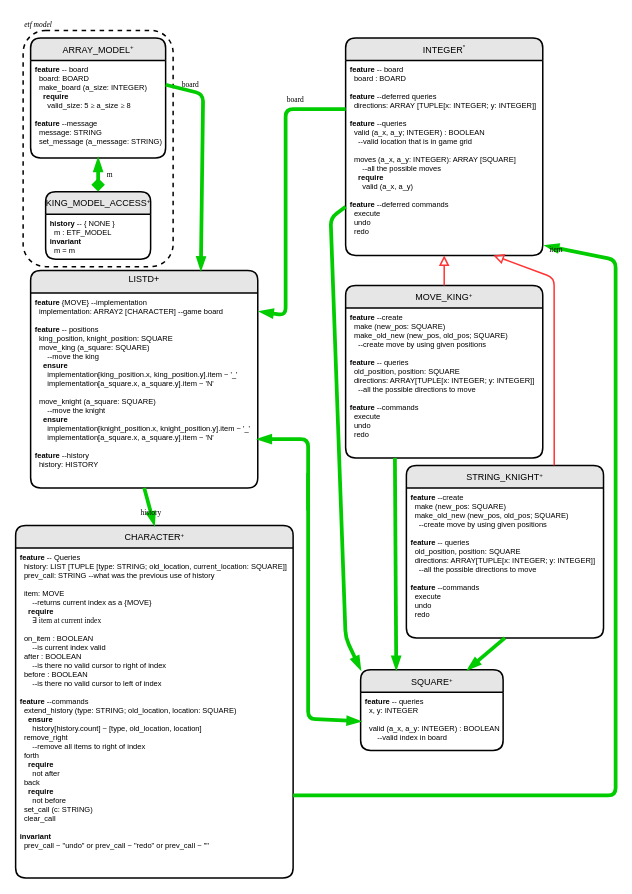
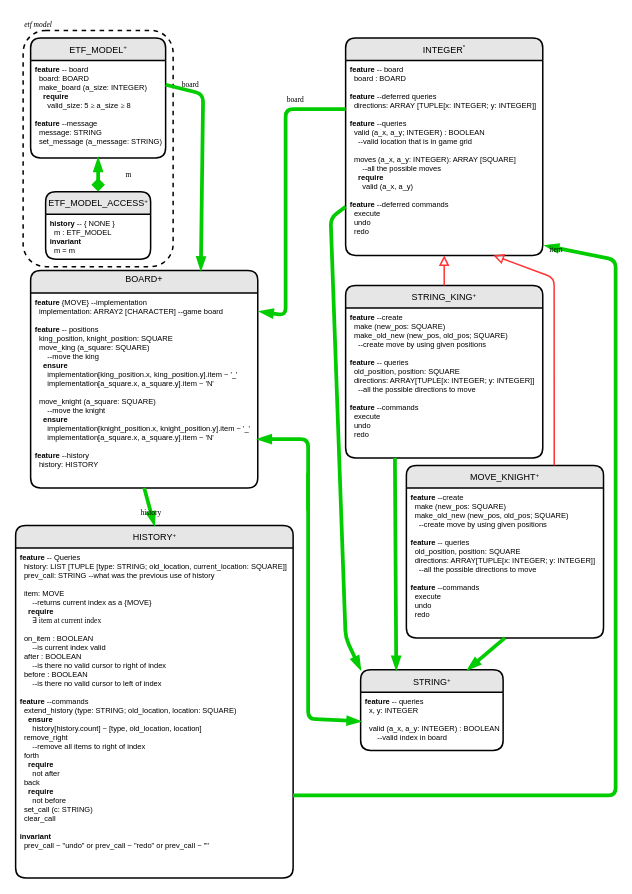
- <mxCell id="7" value="&lt;font style=&quot;font-size: 12px&quot; face=&quot;Helvetica&quot;&gt;ARRAY_MODEL&lt;/font&gt;&lt;font style=&quot;font-size: 10px&quot; face=&quot;Helvetica&quot;&gt;&lt;sup&gt;+&lt;/sup&gt;&lt;/font&gt;" style="swimlane;html=1;childLayout=stackLayout;horizontal=1;startSize=30;horizontalStack=0;fillColor=#E6E6E6;fontColor=#000000;rounded=1;fontSize=17;fontStyle=0;strokeWidth=2;resizeParent=0;resizeLast=1;shadow=0;dashed=0;align=center;fontFamily=Verdena;" vertex="1" parent="4"><mxGeometry x="10" y="30" width="180" height="160" as="geometry" /></mxCell>
+ <mxCell id="7" value="&lt;font style=&quot;font-size: 12px&quot; face=&quot;Helvetica&quot;&gt;ETF_MODEL&lt;/font&gt;&lt;font style=&quot;font-size: 10px&quot; face=&quot;Helvetica&quot;&gt;&lt;sup&gt;+&lt;/sup&gt;&lt;/font&gt;" style="swimlane;html=1;childLayout=stackLayout;horizontal=1;startSize=30;horizontalStack=0;fillColor=#E6E6E6;fontColor=#000000;rounded=1;fontSize=17;fontStyle=0;strokeWidth=2;resizeParent=0;resizeLast=1;shadow=0;dashed=0;align=center;fontFamily=Verdena;" vertex="1" parent="4"><mxGeometry x="10" y="30" width="180" height="160" as="geometry" /></mxCell>
- <mxCell id="12" value="m" style="text;html=1;fontSize=10;fontFamily=Verdena;" vertex="1" parent="4"><mxGeometry x="110.003" y="200" width="21" height="20" as="geometry" /></mxCell>
+ <mxCell id="12" value="m" style="text;html=1;fontSize=10;fontFamily=Verdena;" vertex="1" parent="4"><mxGeometry x="135.003" y="200" width="21" height="20" as="geometry" /></mxCell>
- <mxCell id="9" value="&lt;font style=&quot;font-size: 12px&quot; face=&quot;Helvetica&quot;&gt;KING_MODEL_ACCESS&lt;/font&gt;&lt;font style=&quot;font-size: 10px&quot; face=&quot;Helvetica&quot;&gt;&lt;sup&gt;+&lt;/sup&gt;&lt;/font&gt;" style="swimlane;html=1;childLayout=stackLayout;horizontal=1;startSize=30;horizontalStack=0;fillColor=#E6E6E6;fontColor=#000000;rounded=1;fontSize=17;fontStyle=0;strokeWidth=2;resizeParent=0;resizeLast=1;shadow=0;dashed=0;align=center;fontFamily=Verdena;" vertex="1" parent="4"><mxGeometry x="30.003" y="235" width="140" height="90" as="geometry" /></mxCell>
+ <mxCell id="9" value="&lt;font style=&quot;font-size: 12px&quot; face=&quot;Helvetica&quot;&gt;ETF_MODEL_ACCESS&lt;/font&gt;&lt;font style=&quot;font-size: 10px&quot; face=&quot;Helvetica&quot;&gt;&lt;sup&gt;+&lt;/sup&gt;&lt;/font&gt;" style="swimlane;html=1;childLayout=stackLayout;horizontal=1;startSize=30;horizontalStack=0;fillColor=#E6E6E6;fontColor=#000000;rounded=1;fontSize=17;fontStyle=0;strokeWidth=2;resizeParent=0;resizeLast=1;shadow=0;dashed=0;align=center;fontFamily=Verdena;" vertex="1" parent="4"><mxGeometry x="30.003" y="235" width="140" height="90" as="geometry" /></mxCell>
- <mxCell id="19" value="&lt;font face=&quot;Helvetica&quot;&gt;&lt;span style=&quot;vertical-align: super ; font-size: 12px&quot;&gt;LIST&lt;/span&gt;&lt;span style=&quot;vertical-align: super ; font-size: 12px&quot;&gt;D+&lt;br&gt;&lt;/span&gt;&lt;/font&gt;" style="swimlane;html=1;childLayout=stackLayout;horizontal=1;startSize=30;horizontalStack=0;fillColor=#E6E6E6;fontColor=#000000;rounded=1;fontSize=17;fontStyle=0;strokeWidth=2;resizeParent=0;resizeLast=1;shadow=0;dashed=0;align=center;fontFamily=Verdena;" vertex="1" parent="1"><mxGeometry x="40" y="360" width="302.86" height="290" as="geometry" /></mxCell>
+ <mxCell id="19" value="&lt;font face=&quot;Helvetica&quot;&gt;&lt;span style=&quot;vertical-align: super ; font-size: 12px&quot;&gt;BOAR&lt;/span&gt;&lt;span style=&quot;vertical-align: super ; font-size: 12px&quot;&gt;D+&lt;br&gt;&lt;/span&gt;&lt;/font&gt;" style="swimlane;html=1;childLayout=stackLayout;horizontal=1;startSize=30;horizontalStack=0;fillColor=#E6E6E6;fontColor=#000000;rounded=1;fontSize=17;fontStyle=0;strokeWidth=2;resizeParent=0;resizeLast=1;shadow=0;dashed=0;align=center;fontFamily=Verdena;" vertex="1" parent="1"><mxGeometry x="40" y="360" width="302.86" height="290" as="geometry" /></mxCell>
- <mxCell id="15" value="&lt;font style=&quot;font-size: 12px&quot; face=&quot;Helvetica&quot;&gt;MOVE_KING&lt;/font&gt;&lt;font style=&quot;font-size: 10px&quot; face=&quot;Helvetica&quot;&gt;&lt;sup&gt;+&lt;/sup&gt;&lt;/font&gt;" style="swimlane;html=1;childLayout=stackLayout;horizontal=1;startSize=30;horizontalStack=0;fillColor=#E6E6E6;fontColor=#000000;rounded=1;fontSize=17;fontStyle=0;strokeWidth=2;resizeParent=0;resizeLast=1;shadow=0;dashed=0;align=center;fontFamily=Verdena;" vertex="1" parent="1"><mxGeometry x="460" y="380" width="262.86" height="230" as="geometry" /></mxCell>
+ <mxCell id="15" value="&lt;font style=&quot;font-size: 12px&quot; face=&quot;Helvetica&quot;&gt;STRING_KING&lt;/font&gt;&lt;font style=&quot;font-size: 10px&quot; face=&quot;Helvetica&quot;&gt;&lt;sup&gt;+&lt;/sup&gt;&lt;/font&gt;" style="swimlane;html=1;childLayout=stackLayout;horizontal=1;startSize=30;horizontalStack=0;fillColor=#E6E6E6;fontColor=#000000;rounded=1;fontSize=17;fontStyle=0;strokeWidth=2;resizeParent=0;resizeLast=1;shadow=0;dashed=0;align=center;fontFamily=Verdena;" vertex="1" parent="1"><mxGeometry x="460" y="380" width="262.86" height="230" as="geometry" /></mxCell>
- <mxCell id="13" value="&lt;font style=&quot;font-size: 12px&quot; face=&quot;Helvetica&quot;&gt;STRING_KNIGHT&lt;/font&gt;&lt;font style=&quot;font-size: 10px&quot; face=&quot;Helvetica&quot;&gt;&lt;sup&gt;+&lt;/sup&gt;&lt;/font&gt;" style="swimlane;html=1;childLayout=stackLayout;horizontal=1;startSize=30;horizontalStack=0;fillColor=#E6E6E6;fontColor=#000000;rounded=1;fontSize=17;fontStyle=0;strokeWidth=2;resizeParent=0;resizeLast=1;shadow=0;dashed=0;align=center;fontFamily=Verdena;" vertex="1" parent="1"><mxGeometry x="541" y="620" width="262.86" height="230" as="geometry" /></mxCell>
+ <mxCell id="13" value="&lt;font style=&quot;font-size: 12px&quot; face=&quot;Helvetica&quot;&gt;MOVE_KNIGHT&lt;/font&gt;&lt;font style=&quot;font-size: 10px&quot; face=&quot;Helvetica&quot;&gt;&lt;sup&gt;+&lt;/sup&gt;&lt;/font&gt;" style="swimlane;html=1;childLayout=stackLayout;horizontal=1;startSize=30;horizontalStack=0;fillColor=#E6E6E6;fontColor=#000000;rounded=1;fontSize=17;fontStyle=0;strokeWidth=2;resizeParent=0;resizeLast=1;shadow=0;dashed=0;align=center;fontFamily=Verdena;" vertex="1" parent="1"><mxGeometry x="541" y="620" width="262.86" height="230" as="geometry" /></mxCell>
- <mxCell id="22" value="&lt;font style=&quot;font-size: 12px&quot; face=&quot;Helvetica&quot;&gt;CHARACTER&lt;/font&gt;&lt;font style=&quot;font-size: 10px&quot; face=&quot;Helvetica&quot;&gt;&lt;sup&gt;+&lt;/sup&gt;&lt;/font&gt;" style="swimlane;html=1;childLayout=stackLayout;horizontal=1;startSize=30;horizontalStack=0;fillColor=#E6E6E6;fontColor=#000000;rounded=1;fontSize=17;fontStyle=0;strokeWidth=2;resizeParent=0;resizeLast=1;shadow=0;dashed=0;align=center;fontFamily=Verdena;" vertex="1" parent="1"><mxGeometry x="20" y="700" width="370" height="470" as="geometry" /></mxCell>
+ <mxCell id="22" value="&lt;font style=&quot;font-size: 12px&quot; face=&quot;Helvetica&quot;&gt;HISTORY&lt;/font&gt;&lt;font style=&quot;font-size: 10px&quot; face=&quot;Helvetica&quot;&gt;&lt;sup&gt;+&lt;/sup&gt;&lt;/font&gt;" style="swimlane;html=1;childLayout=stackLayout;horizontal=1;startSize=30;horizontalStack=0;fillColor=#E6E6E6;fontColor=#000000;rounded=1;fontSize=17;fontStyle=0;strokeWidth=2;resizeParent=0;resizeLast=1;shadow=0;dashed=0;align=center;fontFamily=Verdena;" vertex="1" parent="1"><mxGeometry x="20" y="700" width="370" height="470" as="geometry" /></mxCell>
- <mxCell id="24" value="&lt;font style=&quot;font-size: 12px&quot; face=&quot;Helvetica&quot;&gt;SQUARE&lt;/font&gt;&lt;font style=&quot;font-size: 10px&quot; face=&quot;Helvetica&quot;&gt;&lt;sup&gt;+&lt;/sup&gt;&lt;/font&gt;" style="swimlane;html=1;childLayout=stackLayout;horizontal=1;startSize=30;horizontalStack=0;fillColor=#E6E6E6;fontColor=#000000;rounded=1;fontSize=17;fontStyle=0;strokeWidth=2;resizeParent=0;resizeLast=1;shadow=0;dashed=0;align=center;fontFamily=Verdena;" vertex="1" parent="1"><mxGeometry x="480" y="892.5" width="190" height="107.5" as="geometry" /></mxCell>
+ <mxCell id="24" value="&lt;font style=&quot;font-size: 12px&quot; face=&quot;Helvetica&quot;&gt;STRING&lt;/font&gt;&lt;font style=&quot;font-size: 10px&quot; face=&quot;Helvetica&quot;&gt;&lt;sup&gt;+&lt;/sup&gt;&lt;/font&gt;" style="swimlane;html=1;childLayout=stackLayout;horizontal=1;startSize=30;horizontalStack=0;fillColor=#E6E6E6;fontColor=#000000;rounded=1;fontSize=17;fontStyle=0;strokeWidth=2;resizeParent=0;resizeLast=1;shadow=0;dashed=0;align=center;fontFamily=Verdena;" vertex="1" parent="1"><mxGeometry x="480" y="892.5" width="190" height="107.5" as="geometry" /></mxCell>
